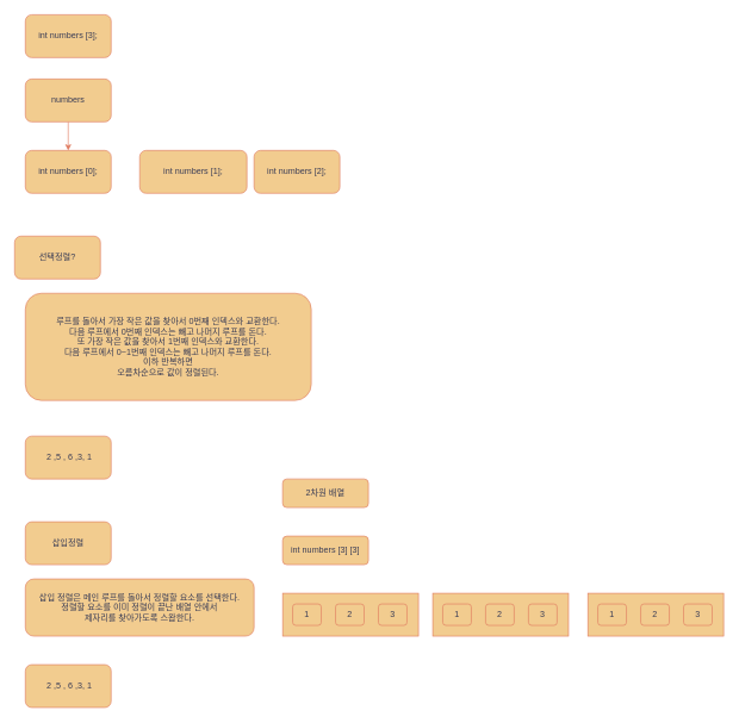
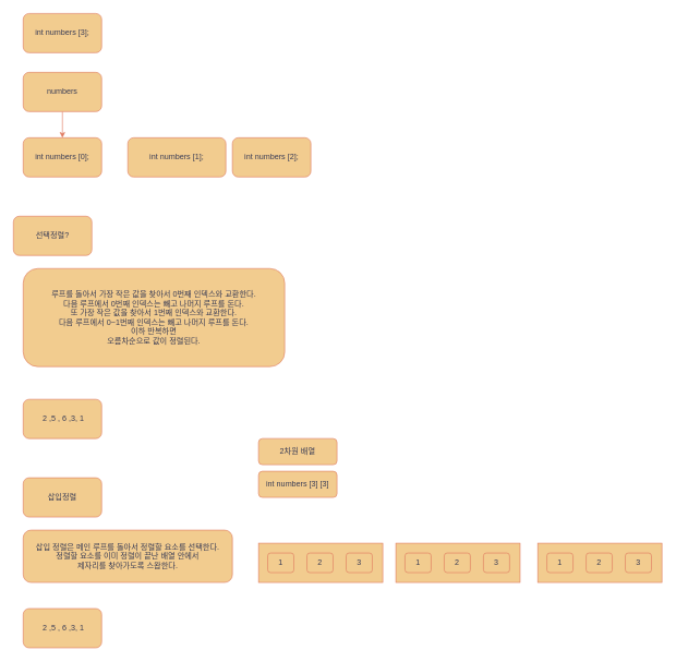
- <mxCell id="30" value="int numbers [3] [3]" style="rounded=1;whiteSpace=wrap;html=1;labelBackgroundColor=none;fillColor=#F2CC8F;strokeColor=#E07A5F;fontColor=#393C56;" vertex="1" parent="1"><mxGeometry x="395" y="750" width="120" height="40" as="geometry" /></mxCell>
+ <mxCell id="30" value="int numbers [3] [3]" style="rounded=1;whiteSpace=wrap;html=1;labelBackgroundColor=none;fillColor=#F2CC8F;strokeColor=#E07A5F;fontColor=#393C56;" vertex="1" parent="1"><mxGeometry x="395" y="720" width="120" height="40" as="geometry" /></mxCell>
